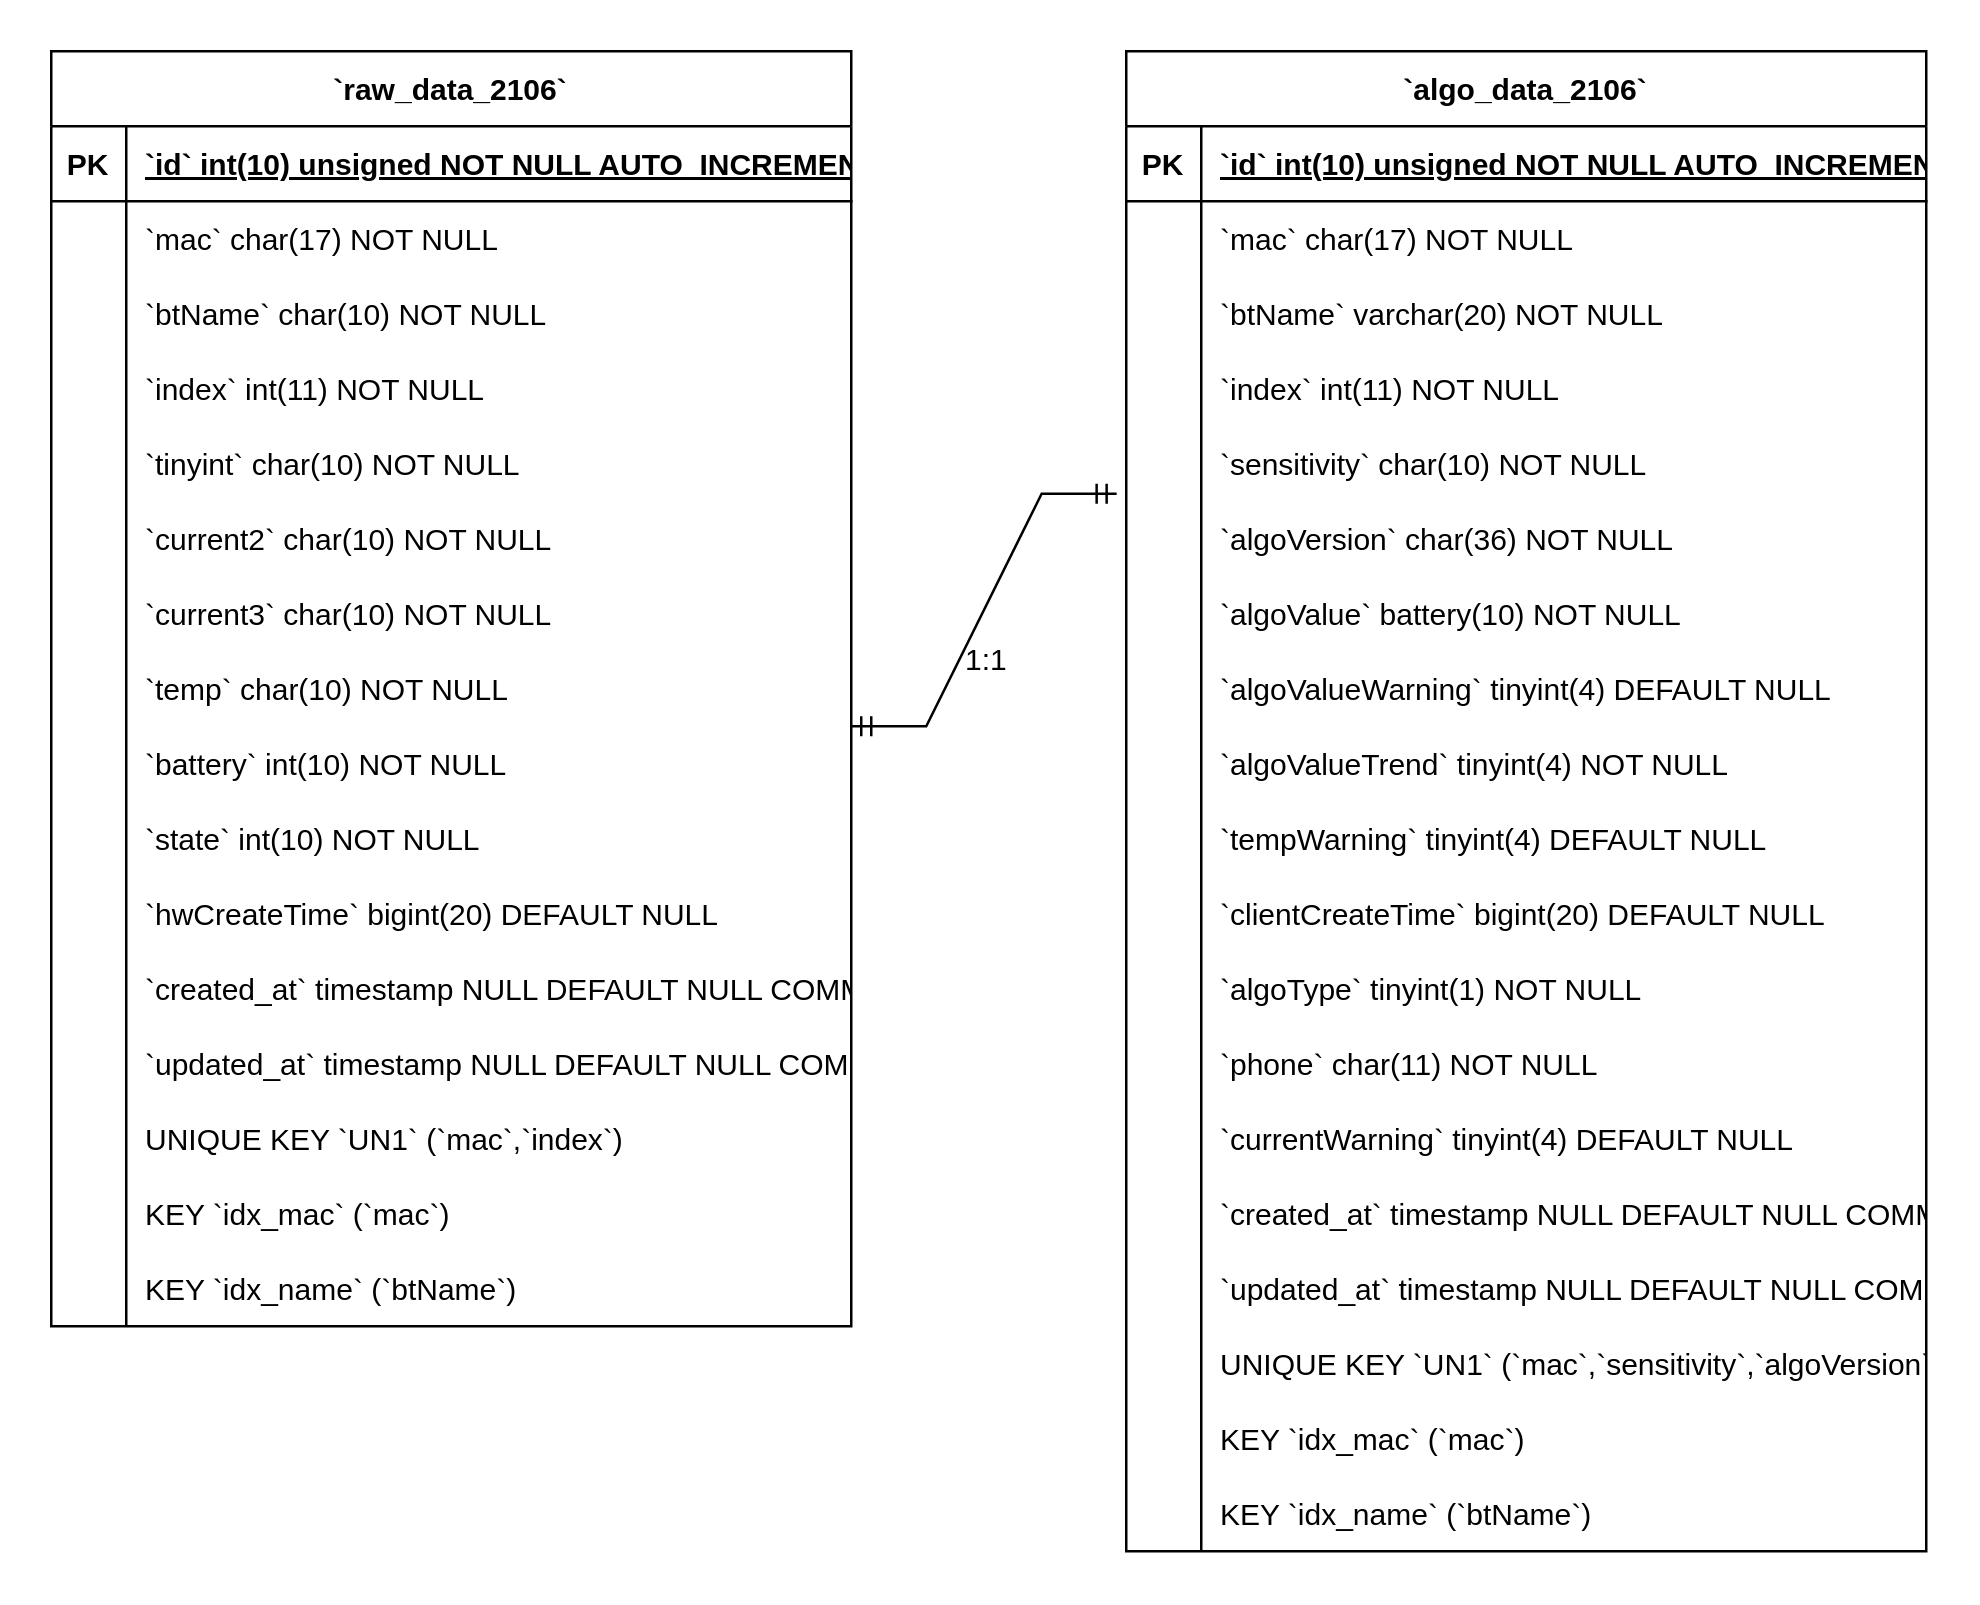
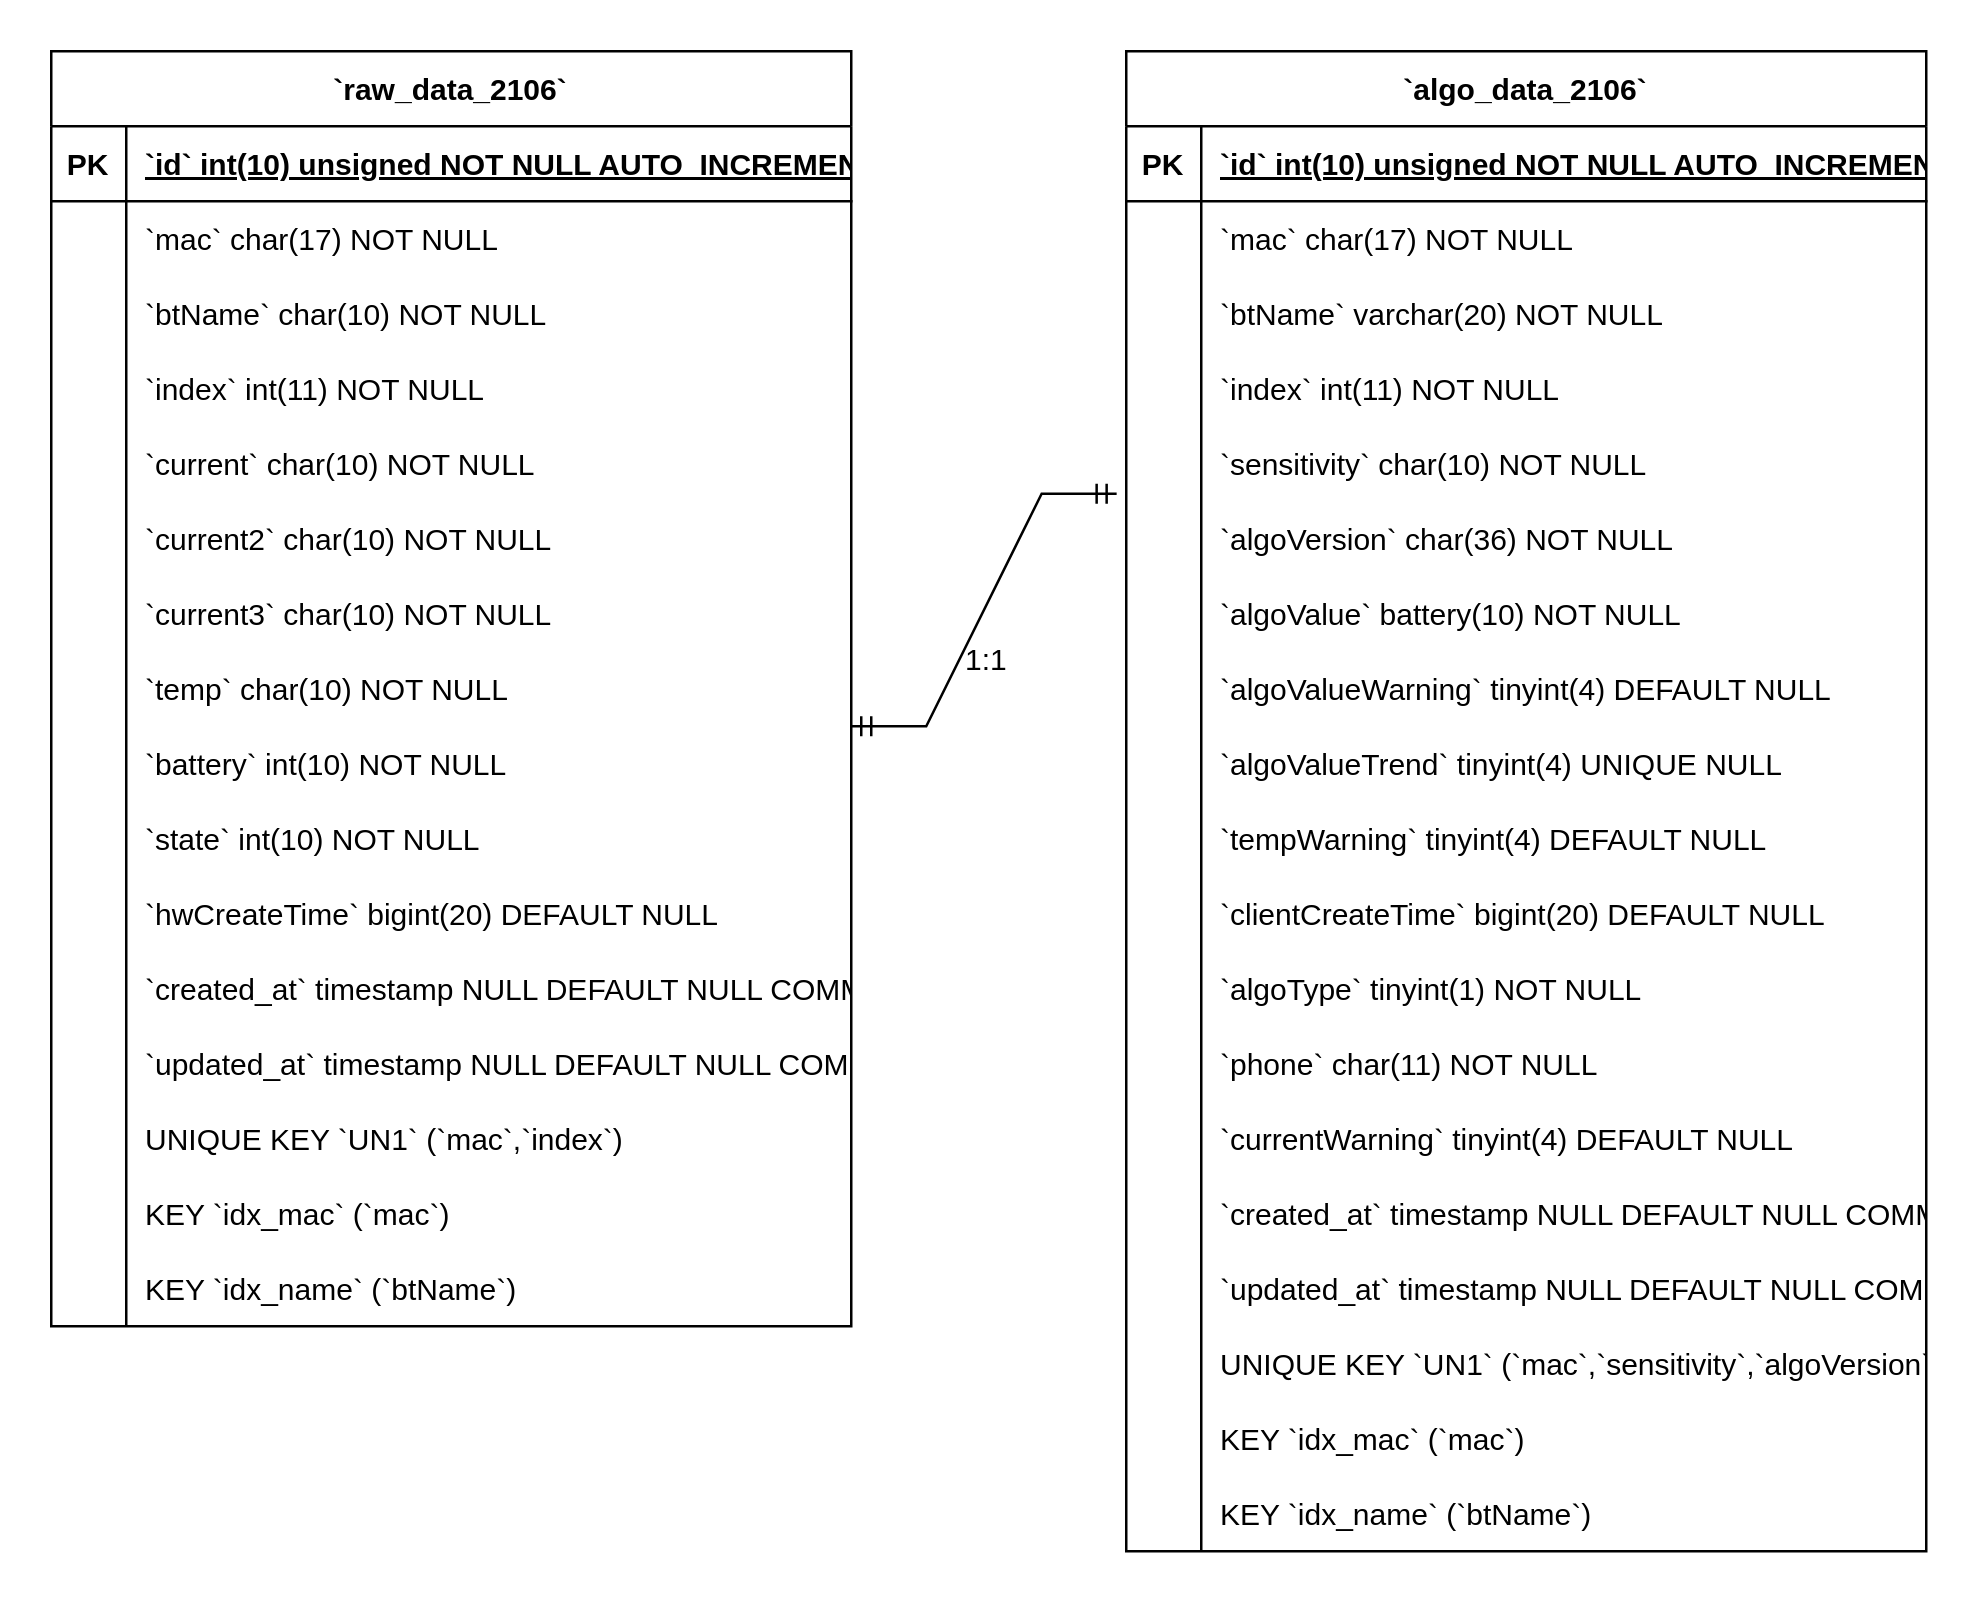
- <mxCell id="17" value="`tinyint` char(10) NOT NULL" style="shape=partialRectangle;overflow=hidden;connectable=0;fillColor=none;align=left;strokeColor=inherit;top=0;left=0;bottom=0;right=0;spacingLeft=6;" vertex="1" parent="15"><mxGeometry x="30" width="290" height="30" as="geometry"><mxRectangle width="290" height="30" as="alternateBounds" /></mxGeometry></mxCell>
+ <mxCell id="17" value="`current` char(10) NOT NULL" style="shape=partialRectangle;overflow=hidden;connectable=0;fillColor=none;align=left;strokeColor=inherit;top=0;left=0;bottom=0;right=0;spacingLeft=6;" vertex="1" parent="15"><mxGeometry x="30" width="290" height="30" as="geometry"><mxRectangle width="290" height="30" as="alternateBounds" /></mxGeometry></mxCell>
- <mxCell id="78" value="`algoValueTrend` tinyint(4) NOT NULL" style="shape=partialRectangle;overflow=hidden;connectable=0;fillColor=none;align=left;strokeColor=inherit;top=0;left=0;bottom=0;right=0;spacingLeft=6;" vertex="1" parent="76"><mxGeometry x="30" width="290" height="30" as="geometry"><mxRectangle width="290" height="30" as="alternateBounds" /></mxGeometry></mxCell>
+ <mxCell id="78" value="`algoValueTrend` tinyint(4) UNIQUE NULL" style="shape=partialRectangle;overflow=hidden;connectable=0;fillColor=none;align=left;strokeColor=inherit;top=0;left=0;bottom=0;right=0;spacingLeft=6;" vertex="1" parent="76"><mxGeometry x="30" width="290" height="30" as="geometry"><mxRectangle width="290" height="30" as="alternateBounds" /></mxGeometry></mxCell>
